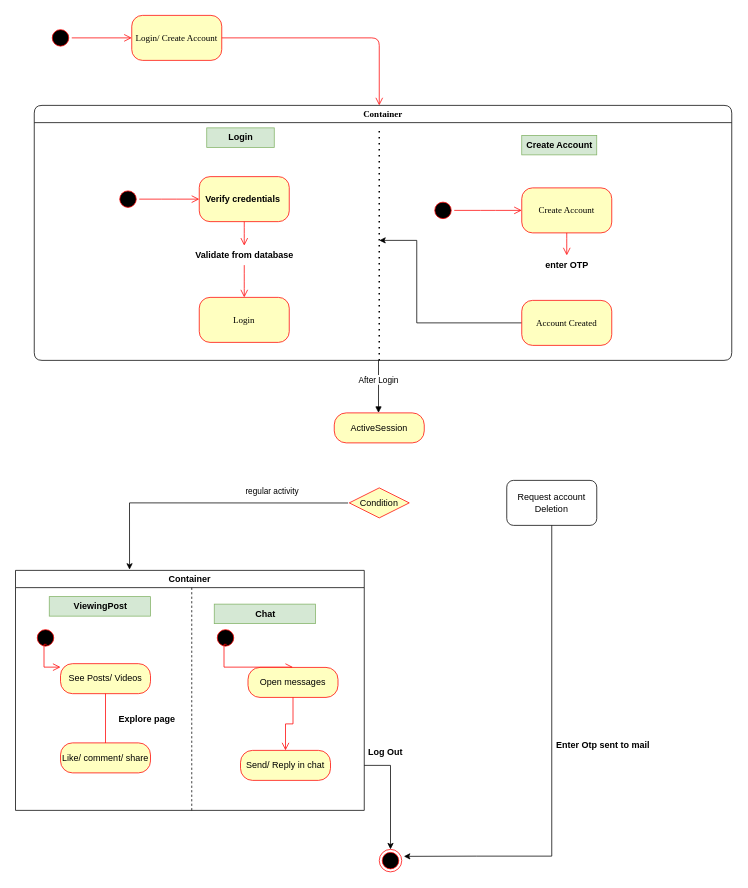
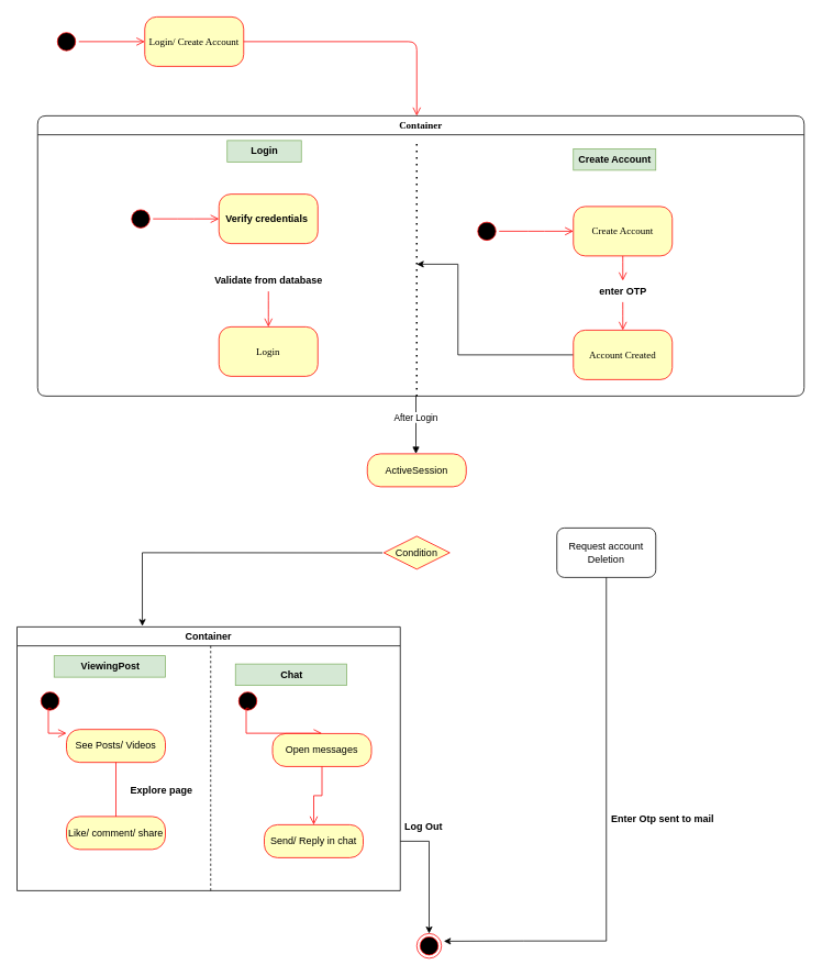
- <mxCell id="14" value="" style="edgeStyle=elbowEdgeStyle;html=1;labelBackgroundColor=none;endArrow=open;endSize=8;strokeColor=#ff0000;fontFamily=Verdana;fontSize=12;align=left;entryX=0.5;entryY=0;entryDx=0;entryDy=0;" parent="5" source="7" target="13" edge="1"><mxGeometry relative="1" as="geometry"><mxPoint x="390" y="430" as="sourcePoint" /><mxPoint x="390" y="560" as="targetPoint" /></mxGeometry></mxCell>
+ <mxCell id="15" style="edgeStyle=elbowEdgeStyle;html=1;labelBackgroundColor=none;endArrow=open;endSize=8;strokeColor=#ff0000;fontFamily=Verdana;fontSize=12;align=left;entryX=0.5;entryY=0;entryDx=0;entryDy=0;" parent="5" source="21" target="20" edge="1"><mxGeometry relative="1" as="geometry"><mxPoint x="570" y="225" as="targetPoint" /></mxGeometry></mxCell>
- <mxCell id="33" value="&lt;span style=&quot;color: rgb(0, 0, 0); font-family: Helvetica; font-size: 11px; font-style: normal; font-variant-ligatures: normal; font-variant-caps: normal; font-weight: 400; letter-spacing: normal; orphans: 2; text-align: center; text-indent: 0px; text-transform: none; widows: 2; word-spacing: 0px; -webkit-text-stroke-width: 0px; white-space: nowrap; background-color: rgb(255, 255, 255); text-decoration-thickness: initial; text-decoration-style: initial; text-decoration-color: initial; float: none; display: inline !important;&quot;&gt;regular activity&lt;/span&gt;" style="text;whiteSpace=wrap;html=1;" parent="1" vertex="1"><mxGeometry x="325" y="640" width="100" height="30" as="geometry" /></mxCell>
